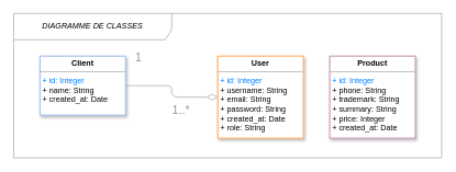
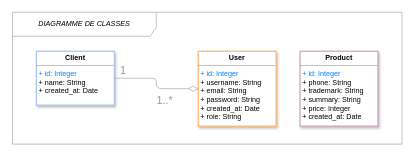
- <mxCell id="8" value="1" style="text;strokeColor=none;fillColor=none;align=left;verticalAlign=top;spacingLeft=4;spacingRight=4;overflow=hidden;rotatable=0;points=[[0,0.5],[1,0.5]];portConstraint=eastwest;fontSize=18;dashed=1;fontColor=#999999;" parent="1" vertex="1"><mxGeometry x="199" y="70" width="20" height="30" as="geometry" /></mxCell>
+ <mxCell id="8" value="1" style="text;strokeColor=none;fillColor=none;align=left;verticalAlign=top;spacingLeft=4;spacingRight=4;overflow=hidden;rotatable=0;points=[[0,0.5],[1,0.5]];portConstraint=eastwest;fontSize=18;dashed=1;fontColor=#999999;" parent="1" vertex="1"><mxGeometry x="194" y="100" width="20" height="30" as="geometry" /></mxCell>
